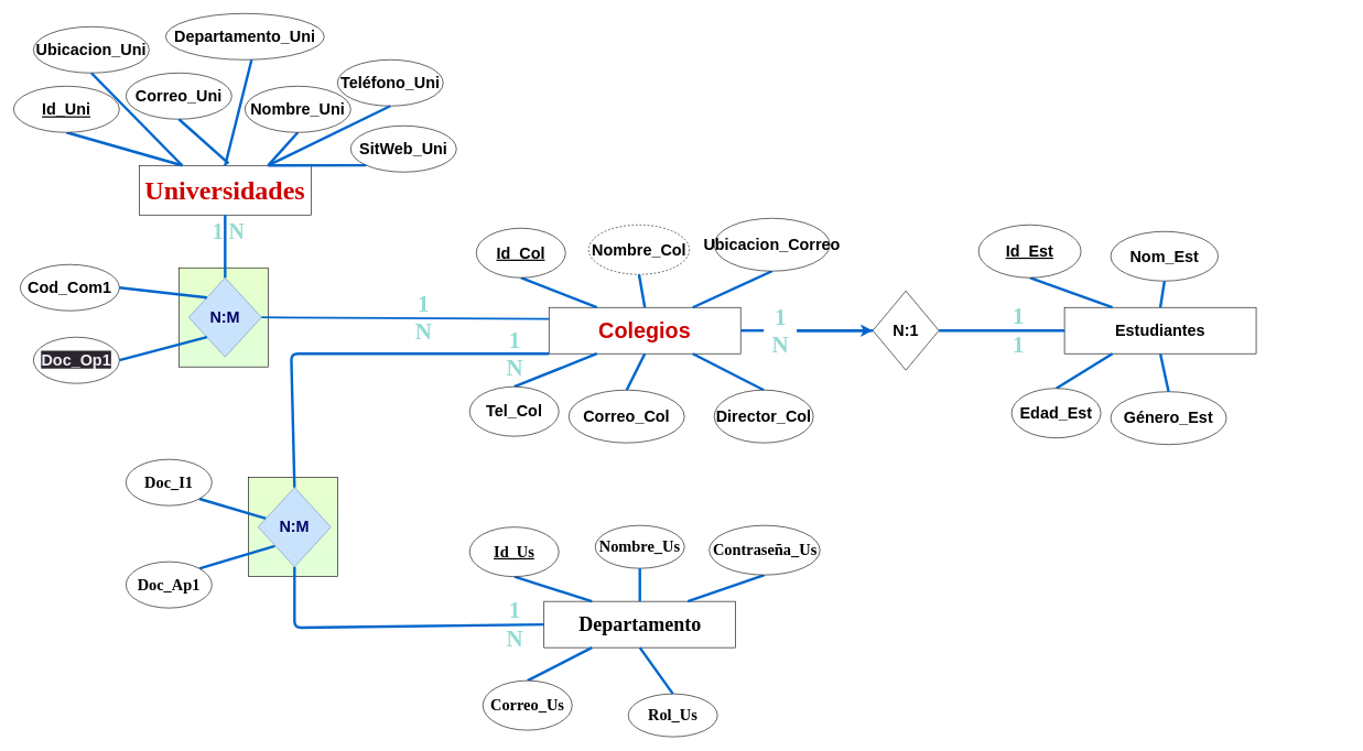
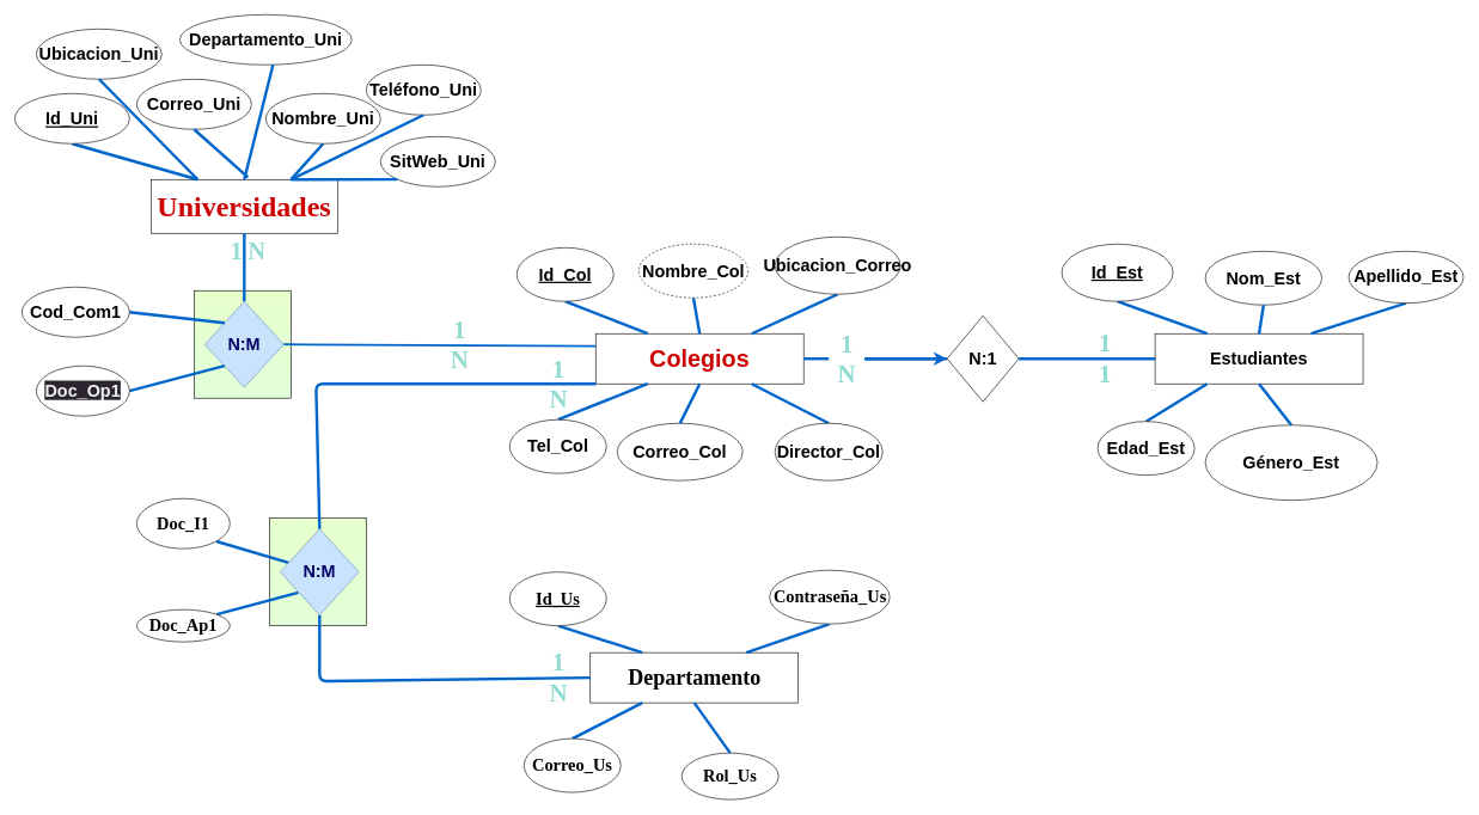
+ <mxCell id="32" value="&lt;h1&gt;Apellido_Est&lt;/h1&gt;" style="ellipse;whiteSpace=wrap;html=1;" parent="1" vertex="1"><mxGeometry x="1880" y="350" width="160" height="72.5" as="geometry" /></mxCell>
+ <mxCell id="31" value="" style="endArrow=none;html=1;entryX=0.75;entryY=0;entryDx=0;entryDy=0;exitX=0.5;exitY=1;exitDx=0;exitDy=0;strokeWidth=4;strokeColor=#0066CC;" parent="1" source="32" target="28" edge="1"><mxGeometry width="50" height="50" relative="1" as="geometry"><mxPoint x="1855" y="415" as="sourcePoint" /><mxPoint x="1755" y="465" as="targetPoint" /></mxGeometry></mxCell>
- <mxCell id="81" value="&lt;h1&gt;Género_Est&lt;/h1&gt;" style="ellipse;whiteSpace=wrap;html=1;" vertex="1" parent="1"><mxGeometry x="1680" y="592.5" width="175" height="80" as="geometry" /></mxCell>
+ <mxCell id="81" value="&lt;h1&gt;Género_Est&lt;/h1&gt;" style="ellipse;whiteSpace=wrap;html=1;" vertex="1" parent="1"><mxGeometry x="1680" y="592.5" width="240" height="105" as="geometry" /></mxCell>
- <mxCell id="43" value="&lt;h1&gt;Nombre_Us&lt;/h1&gt;" style="ellipse;whiteSpace=wrap;html=1;fontFamily=Times New Roman;fontStyle=0" parent="1" vertex="1"><mxGeometry x="900" y="795" width="135" height="65" as="geometry" /></mxCell>
- <mxCell id="52" value="&lt;h1&gt;Doc_Ap1&lt;/h1&gt;" style="ellipse;whiteSpace=wrap;html=1;fontFamily=Times New Roman;fontStyle=0" parent="1" vertex="1"><mxGeometry x="190" y="850" width="130" height="70" as="geometry" /></mxCell>
+ <mxCell id="52" value="&lt;h1&gt;Doc_Ap1&lt;/h1&gt;" style="ellipse;whiteSpace=wrap;html=1;fontFamily=Times New Roman;fontStyle=0" parent="1" vertex="1"><mxGeometry x="190" y="850" width="130" height="45" as="geometry" /></mxCell>
- <mxCell id="44" value="" style="endArrow=none;html=1;entryX=0.5;entryY=0;entryDx=0;entryDy=0;exitX=0.5;exitY=1;exitDx=0;exitDy=0;strokeWidth=4;strokeColor=#0066CC;fontFamily=Times New Roman;fontStyle=0" parent="1" source="43" target="38" edge="1"><mxGeometry width="50" height="50" relative="1" as="geometry"><mxPoint x="822.5" y="910" as="sourcePoint" /><mxPoint x="937.5" y="955" as="targetPoint" /></mxGeometry></mxCell>
